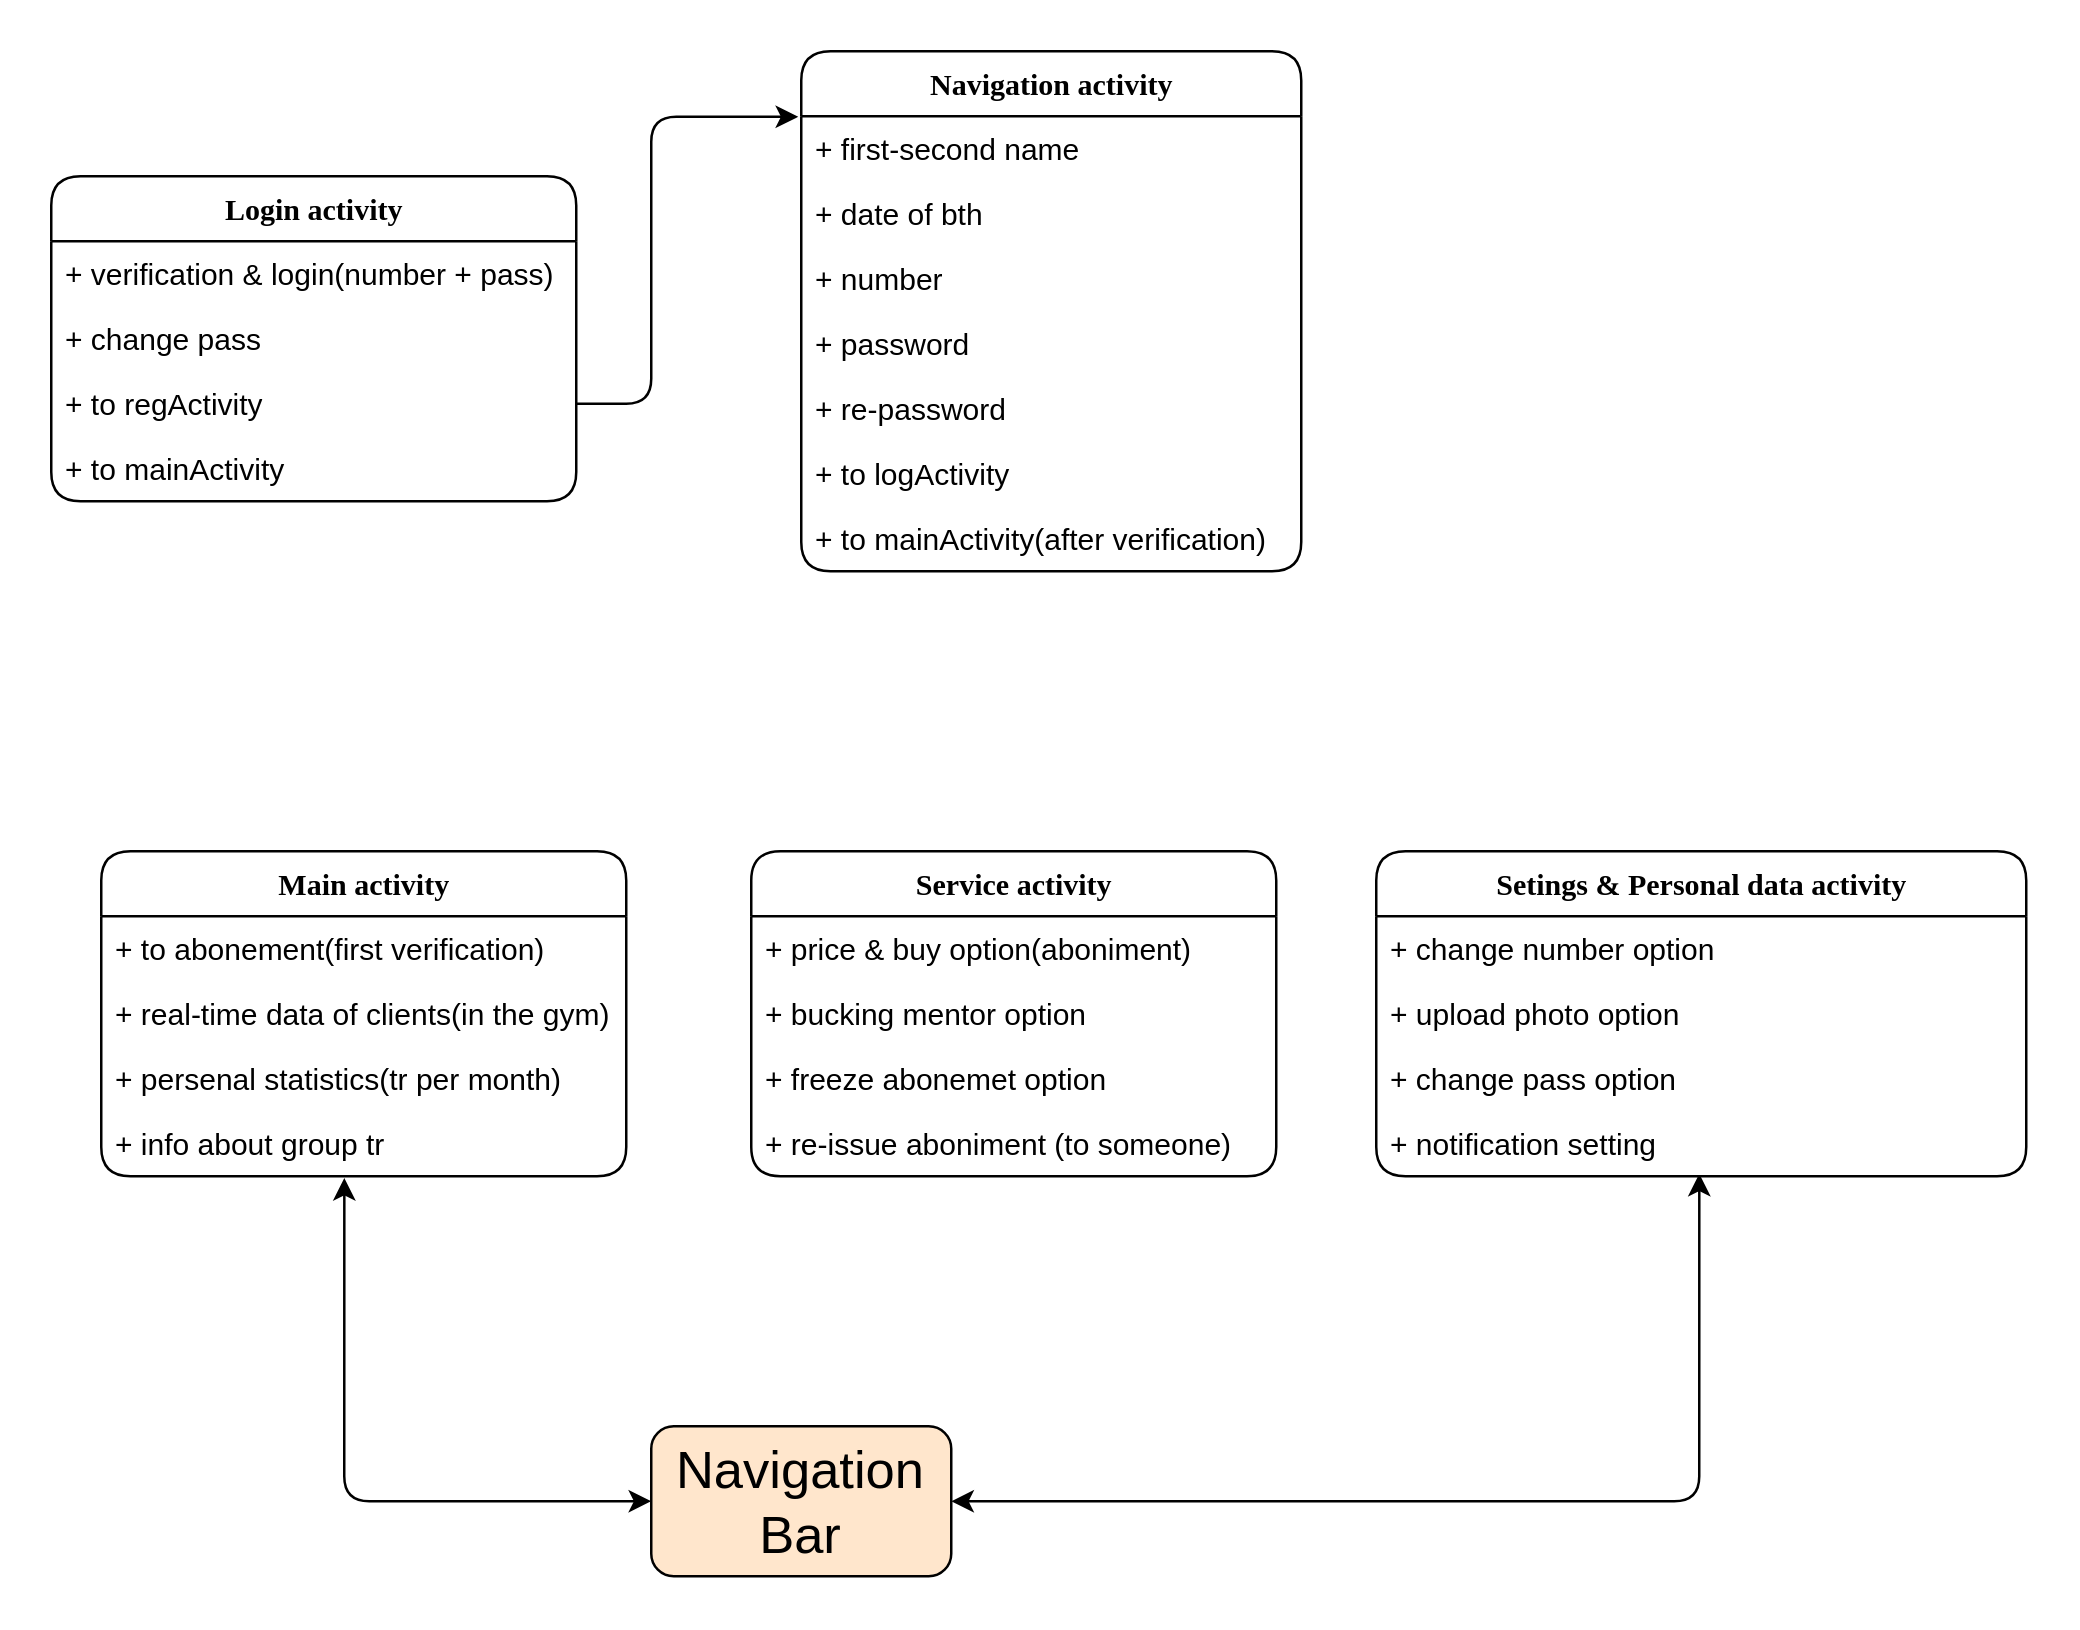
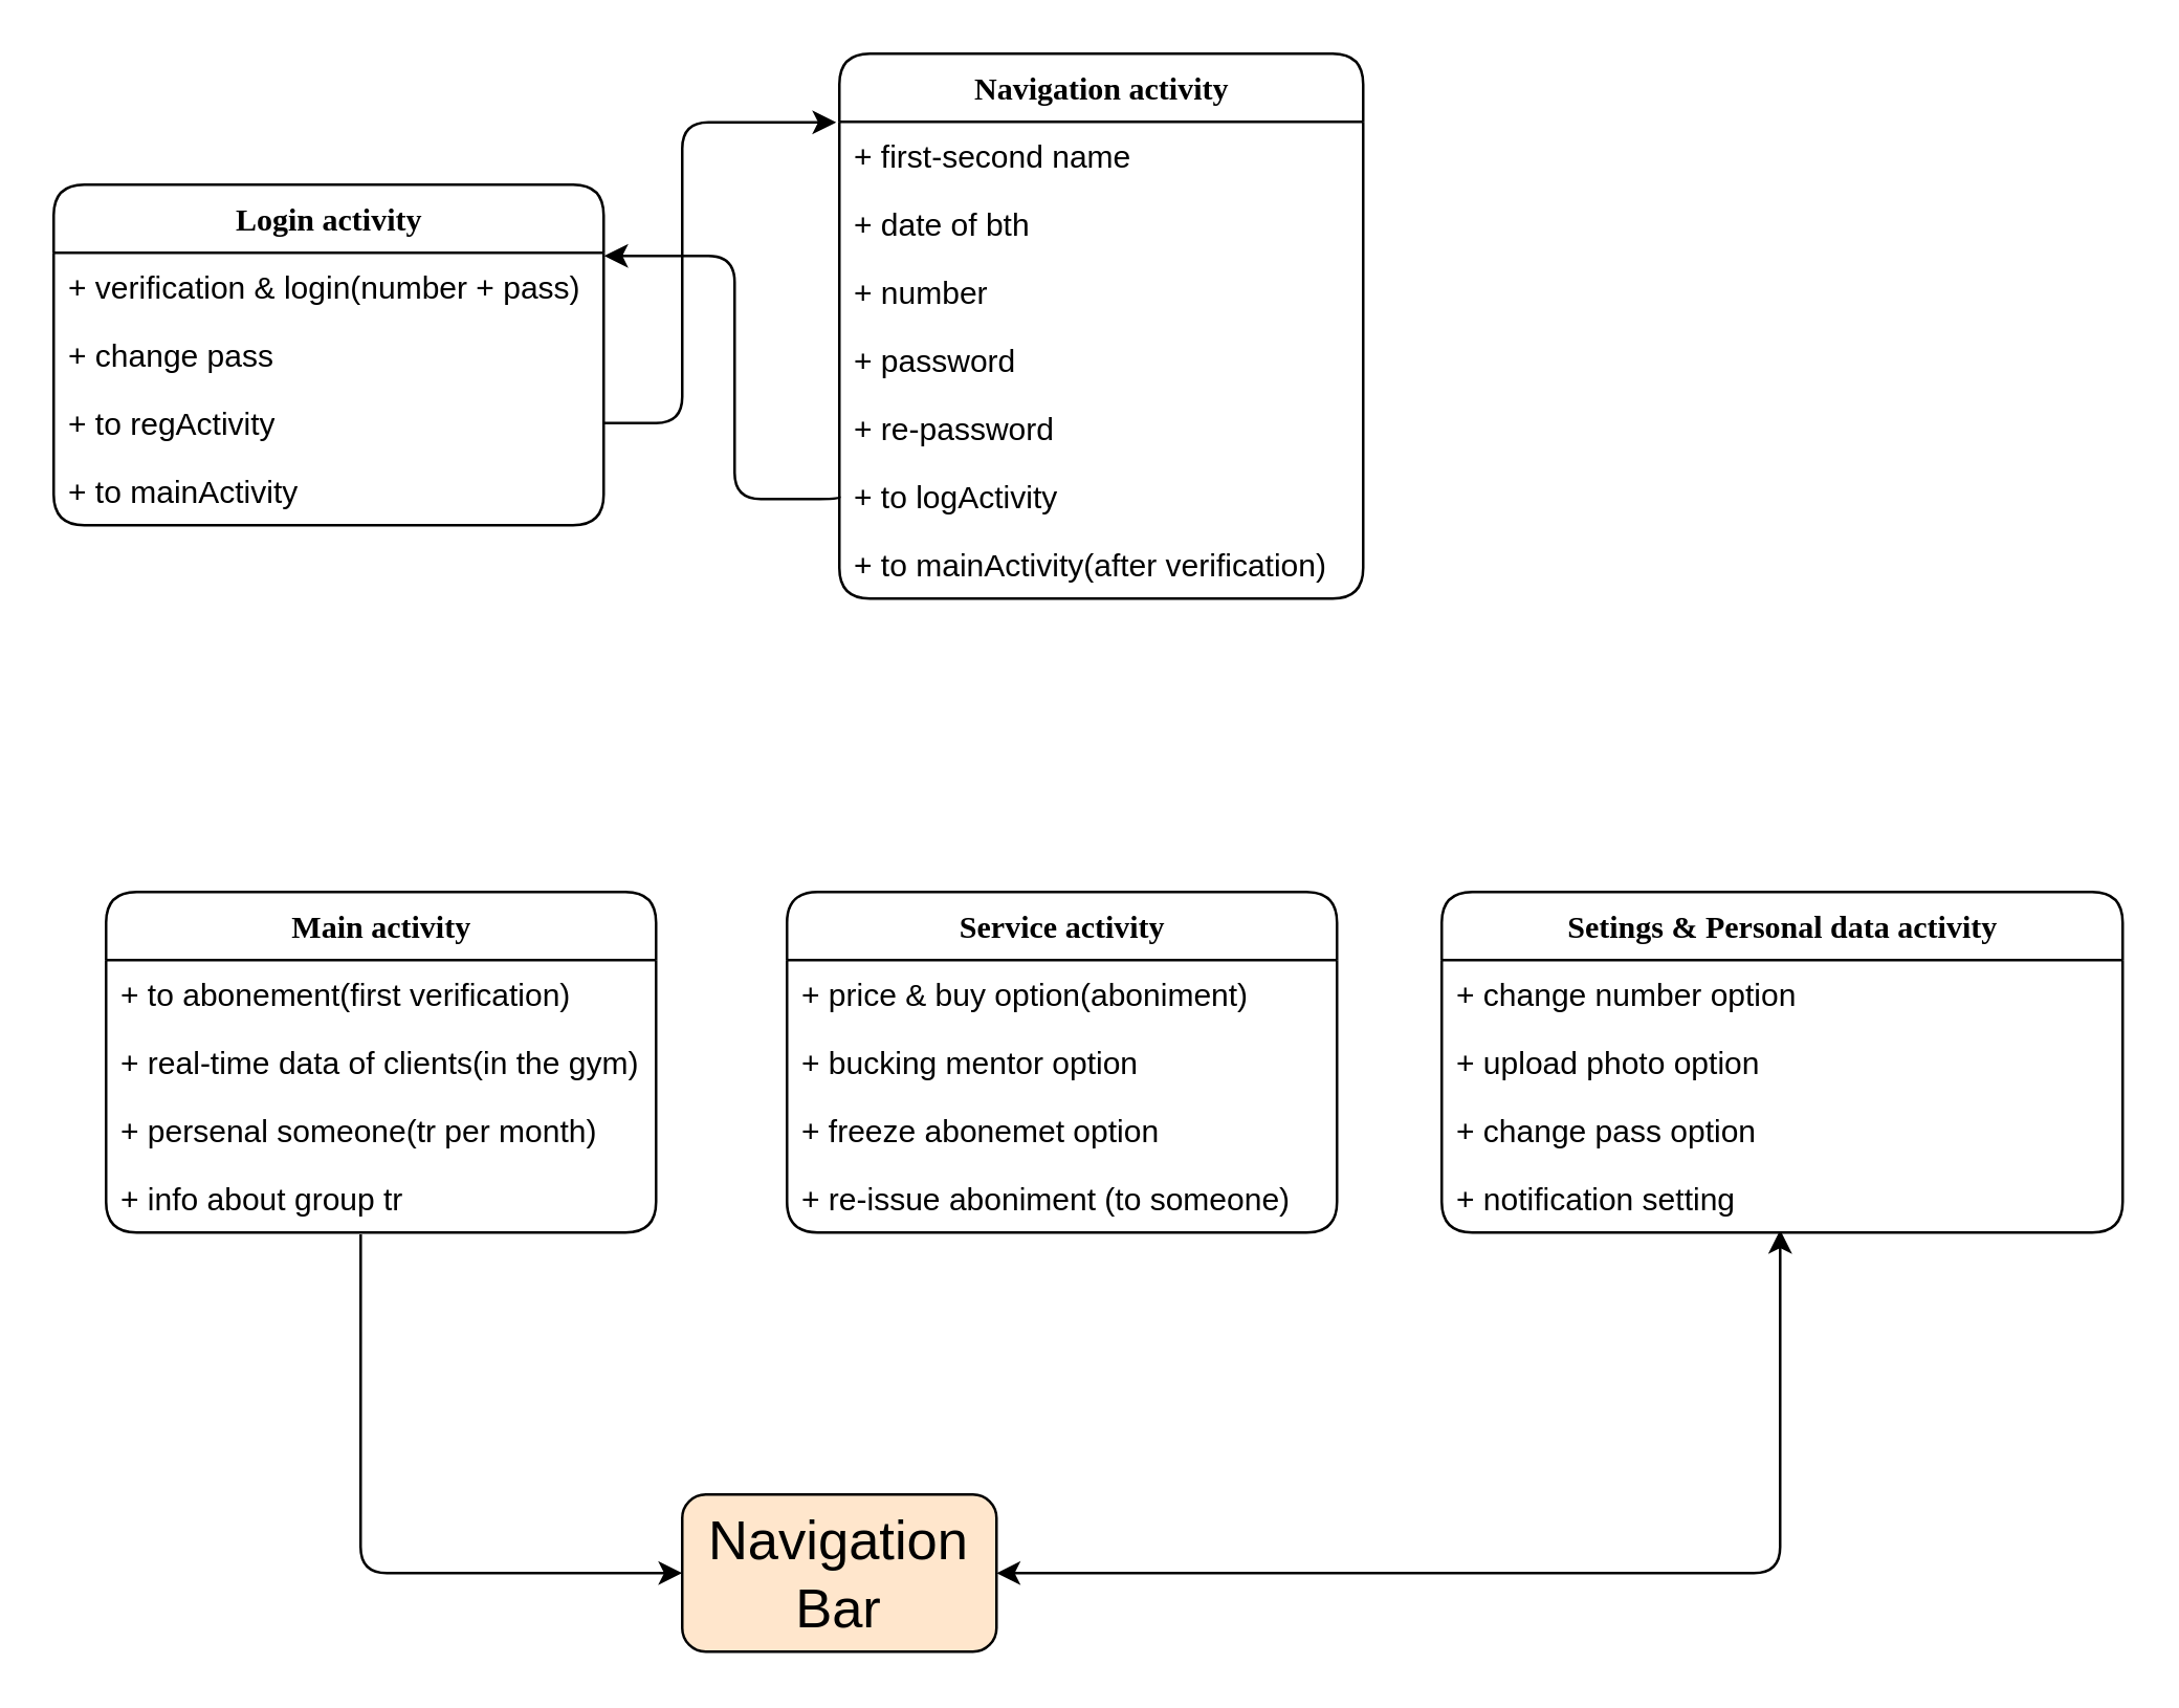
+ <mxCell id="16" style="edgeStyle=orthogonalEdgeStyle;rounded=1;orthogonalLoop=1;jettySize=auto;html=1;exitX=0;exitY=0.5;exitDx=0;exitDy=0;entryX=1.001;entryY=0.045;entryDx=0;entryDy=0;entryPerimeter=0;" edge="1" parent="1" source="13" target="3"><mxGeometry relative="1" as="geometry"><Array as="points"><mxPoint x="320" y="190" /><mxPoint x="280" y="190" /><mxPoint x="280" y="97" /></Array></mxGeometry></mxCell>
- <mxCell id="20" value="+ persenal statistics(tr per month)" style="text;html=1;strokeColor=none;fillColor=none;align=left;verticalAlign=top;spacingLeft=4;spacingRight=4;whiteSpace=wrap;overflow=hidden;rotatable=0;points=[[0,0.5],[1,0.5]];portConstraint=eastwest;rounded=1;" vertex="1" parent="17"><mxGeometry y="78" width="210" height="26" as="geometry" /></mxCell>
+ <mxCell id="20" value="+ persenal someone(tr per month)" style="text;html=1;strokeColor=none;fillColor=none;align=left;verticalAlign=top;spacingLeft=4;spacingRight=4;whiteSpace=wrap;overflow=hidden;rotatable=0;points=[[0,0.5],[1,0.5]];portConstraint=eastwest;rounded=1;" vertex="1" parent="17"><mxGeometry y="78" width="210" height="26" as="geometry" /></mxCell>
- <mxCell id="27" style="edgeStyle=orthogonalEdgeStyle;rounded=1;orthogonalLoop=1;jettySize=auto;html=1;exitX=0;exitY=0.5;exitDx=0;exitDy=0;entryX=0.463;entryY=1.027;entryDx=0;entryDy=0;entryPerimeter=0;startArrow=classic;startFill=1;" edge="1" parent="1" source="29" target="21"><mxGeometry relative="1" as="geometry" /></mxCell>
+ <mxCell id="27" style="edgeStyle=orthogonalEdgeStyle;rounded=1;orthogonalLoop=1;jettySize=auto;html=1;exitX=0;exitY=0.5;exitDx=0;exitDy=0;entryX=0.463;entryY=1.027;entryDx=0;entryDy=0;entryPerimeter=0;startArrow=classic;startFill=1;endArrow=none;" edge="1" parent="1" source="29" target="21"><mxGeometry relative="1" as="geometry" /></mxCell>
